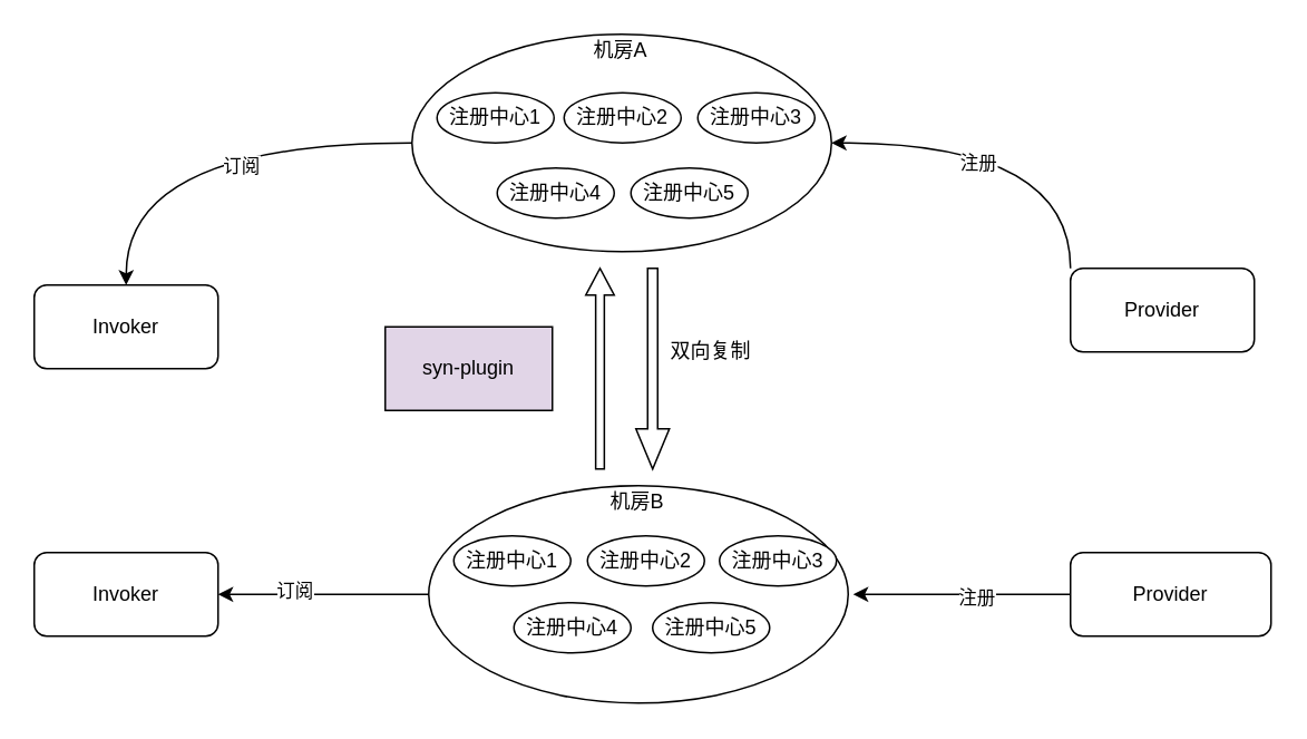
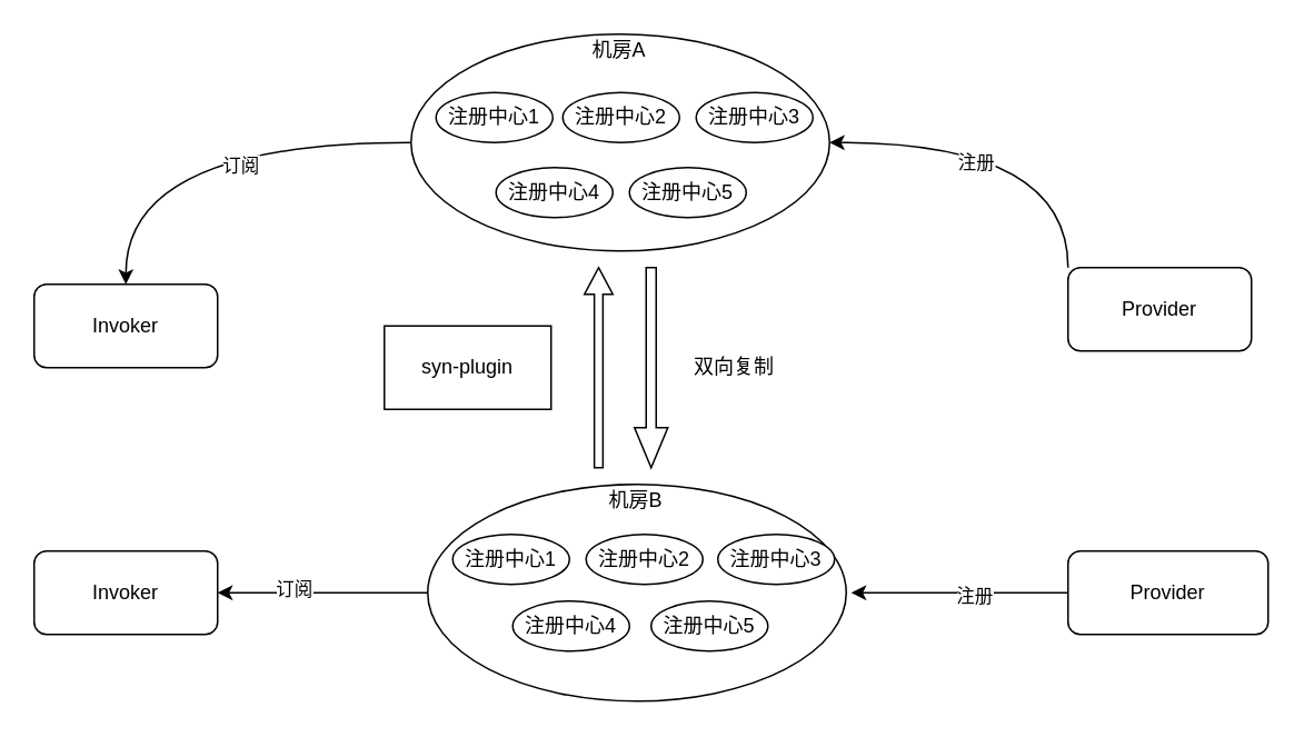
- <mxCell id="31" value="双向复制" style="text;html=1;strokeColor=none;fillColor=none;align=center;verticalAlign=middle;whiteSpace=wrap;rounded=0;" vertex="1" parent="1"><mxGeometry x="400" y="200" width="50" height="20" as="geometry" /></mxCell>
+ <mxCell id="31" value="双向复制" style="text;html=1;strokeColor=none;fillColor=none;align=center;verticalAlign=middle;whiteSpace=wrap;rounded=0;" vertex="1" parent="1"><mxGeometry x="415" y="210" width="50" height="20" as="geometry" /></mxCell>
- <mxCell id="25" value="syn-plugin" style="rounded=0;whiteSpace=wrap;html=1;fillColor=#e1d5e7;" vertex="1" parent="1"><mxGeometry x="230" y="195" width="100" height="50" as="geometry" /></mxCell>
+ <mxCell id="25" value="syn-plugin" style="rounded=0;whiteSpace=wrap;html=1;" vertex="1" parent="1"><mxGeometry x="230" y="195" width="100" height="50" as="geometry" /></mxCell>
